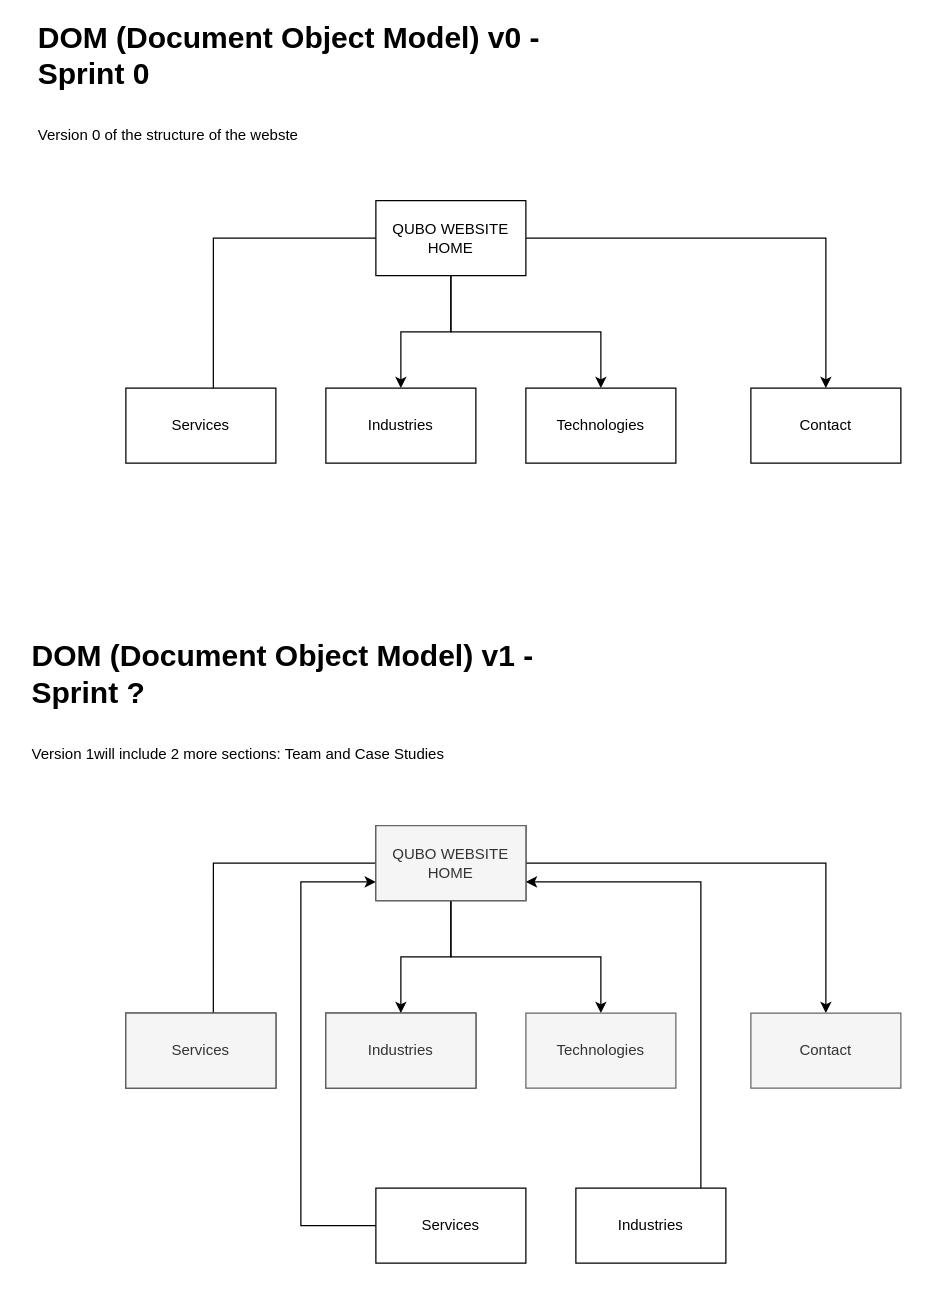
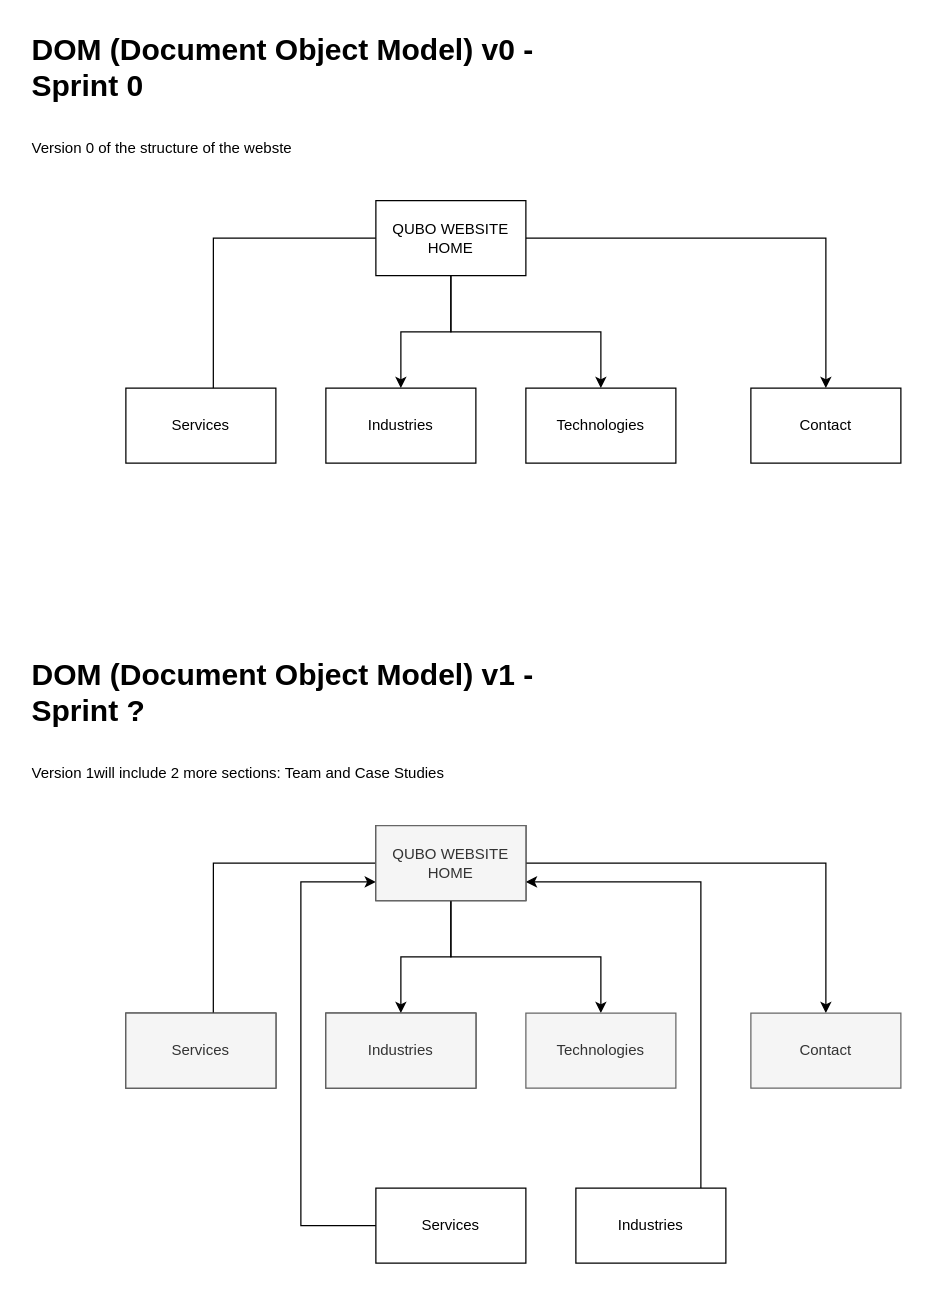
- <mxCell id="11" value="&lt;h1&gt;&lt;span style=&quot;background-color: initial;&quot;&gt;DOM (Document Object Model) v0 - Sprint 0&lt;/span&gt;&lt;/h1&gt;&lt;h1&gt;&lt;span style=&quot;background-color: initial; font-size: 12px; font-weight: normal;&quot;&gt;Version 0 of the structure of the webste&lt;/span&gt;&lt;br&gt;&lt;/h1&gt;" style="text;html=1;strokeColor=none;fillColor=none;spacing=5;spacingTop=-20;whiteSpace=wrap;overflow=hidden;rounded=0;" parent="1" vertex="1"><mxGeometry x="25" y="10" width="450" height="120" as="geometry" /></mxCell>
+ <mxCell id="11" value="&lt;h1&gt;&lt;span style=&quot;background-color: initial;&quot;&gt;DOM (Document Object Model) v0 - Sprint 0&lt;/span&gt;&lt;/h1&gt;&lt;h1&gt;&lt;span style=&quot;background-color: initial; font-size: 12px; font-weight: normal;&quot;&gt;Version 0 of the structure of the webste&lt;/span&gt;&lt;br&gt;&lt;/h1&gt;" style="text;html=1;strokeColor=none;fillColor=none;spacing=5;spacingTop=-20;whiteSpace=wrap;overflow=hidden;rounded=0;" parent="1" vertex="1"><mxGeometry x="20" y="20" width="450" height="120" as="geometry" /></mxCell>
- <mxCell id="21" value="&lt;h1&gt;&lt;span style=&quot;background-color: initial;&quot;&gt;DOM (Document Object Model) v1 - Sprint ?&lt;/span&gt;&lt;/h1&gt;&lt;h1&gt;&lt;span style=&quot;background-color: initial; font-size: 12px; font-weight: normal;&quot;&gt;Version 1will include 2 more sections: Team and Case Studies&lt;/span&gt;&lt;br&gt;&lt;/h1&gt;" style="text;html=1;strokeColor=none;fillColor=none;spacing=5;spacingTop=-20;whiteSpace=wrap;overflow=hidden;rounded=0;" parent="1" vertex="1"><mxGeometry x="20" y="505" width="450" height="120" as="geometry" /></mxCell>
+ <mxCell id="21" value="&lt;h1&gt;&lt;span style=&quot;background-color: initial;&quot;&gt;DOM (Document Object Model) v1 - Sprint ?&lt;/span&gt;&lt;/h1&gt;&lt;h1&gt;&lt;span style=&quot;background-color: initial; font-size: 12px; font-weight: normal;&quot;&gt;Version 1will include 2 more sections: Team and Case Studies&lt;/span&gt;&lt;br&gt;&lt;/h1&gt;" style="text;html=1;strokeColor=none;fillColor=none;spacing=5;spacingTop=-20;whiteSpace=wrap;overflow=hidden;rounded=0;" parent="1" vertex="1"><mxGeometry x="20" y="520" width="450" height="120" as="geometry" /></mxCell>
